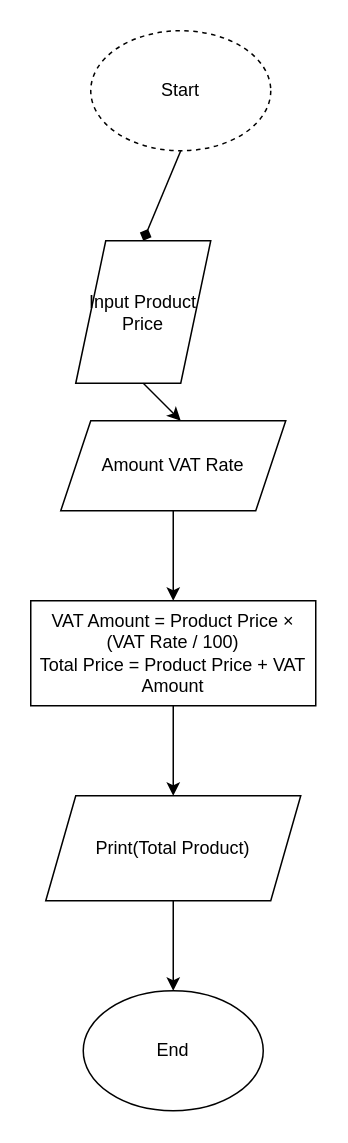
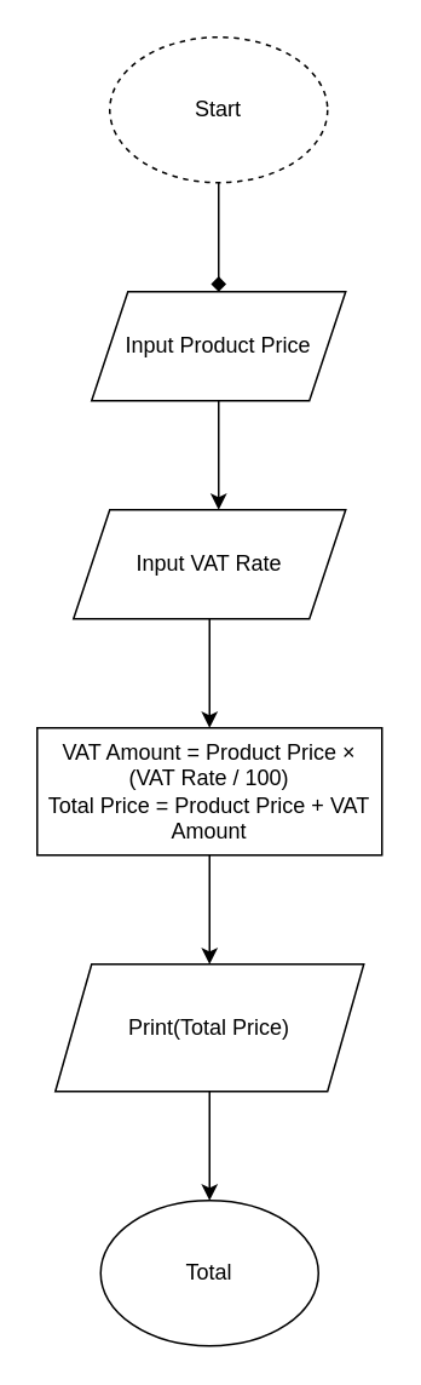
- <mxCell id="4" value="Input Product Price" style="shape=parallelogram;perimeter=parallelogramPerimeter;whiteSpace=wrap;html=1;fixedSize=1;" vertex="1" parent="1"><mxGeometry x="50" y="160" width="90" height="95" as="geometry" /></mxCell>
+ <mxCell id="4" value="Input Product Price" style="shape=parallelogram;perimeter=parallelogramPerimeter;whiteSpace=wrap;html=1;fixedSize=1;" vertex="1" parent="1"><mxGeometry x="50" y="160" width="140" height="60" as="geometry" /></mxCell>
- <mxCell id="6" value="Amount VAT Rate" style="shape=parallelogram;perimeter=parallelogramPerimeter;whiteSpace=wrap;html=1;fixedSize=1;" vertex="1" parent="1"><mxGeometry x="40" y="280" width="150" height="60" as="geometry" /></mxCell>
+ <mxCell id="6" value="Input VAT Rate" style="shape=parallelogram;perimeter=parallelogramPerimeter;whiteSpace=wrap;html=1;fixedSize=1;" vertex="1" parent="1"><mxGeometry x="40" y="280" width="150" height="60" as="geometry" /></mxCell>
- <mxCell id="10" value="Print(Total Product)" style="shape=parallelogram;perimeter=parallelogramPerimeter;whiteSpace=wrap;html=1;fixedSize=1;" vertex="1" parent="1"><mxGeometry x="30" y="530" width="170" height="70" as="geometry" /></mxCell>
+ <mxCell id="10" value="Print(Total Price)" style="shape=parallelogram;perimeter=parallelogramPerimeter;whiteSpace=wrap;html=1;fixedSize=1;" vertex="1" parent="1"><mxGeometry x="30" y="530" width="170" height="70" as="geometry" /></mxCell>
- <mxCell id="12" value="End" style="ellipse;whiteSpace=wrap;html=1;" vertex="1" parent="1"><mxGeometry x="55" y="660" width="120" height="80" as="geometry" /></mxCell>
+ <mxCell id="12" value="Total" style="ellipse;whiteSpace=wrap;html=1;" vertex="1" parent="1"><mxGeometry x="55" y="660" width="120" height="80" as="geometry" /></mxCell>
